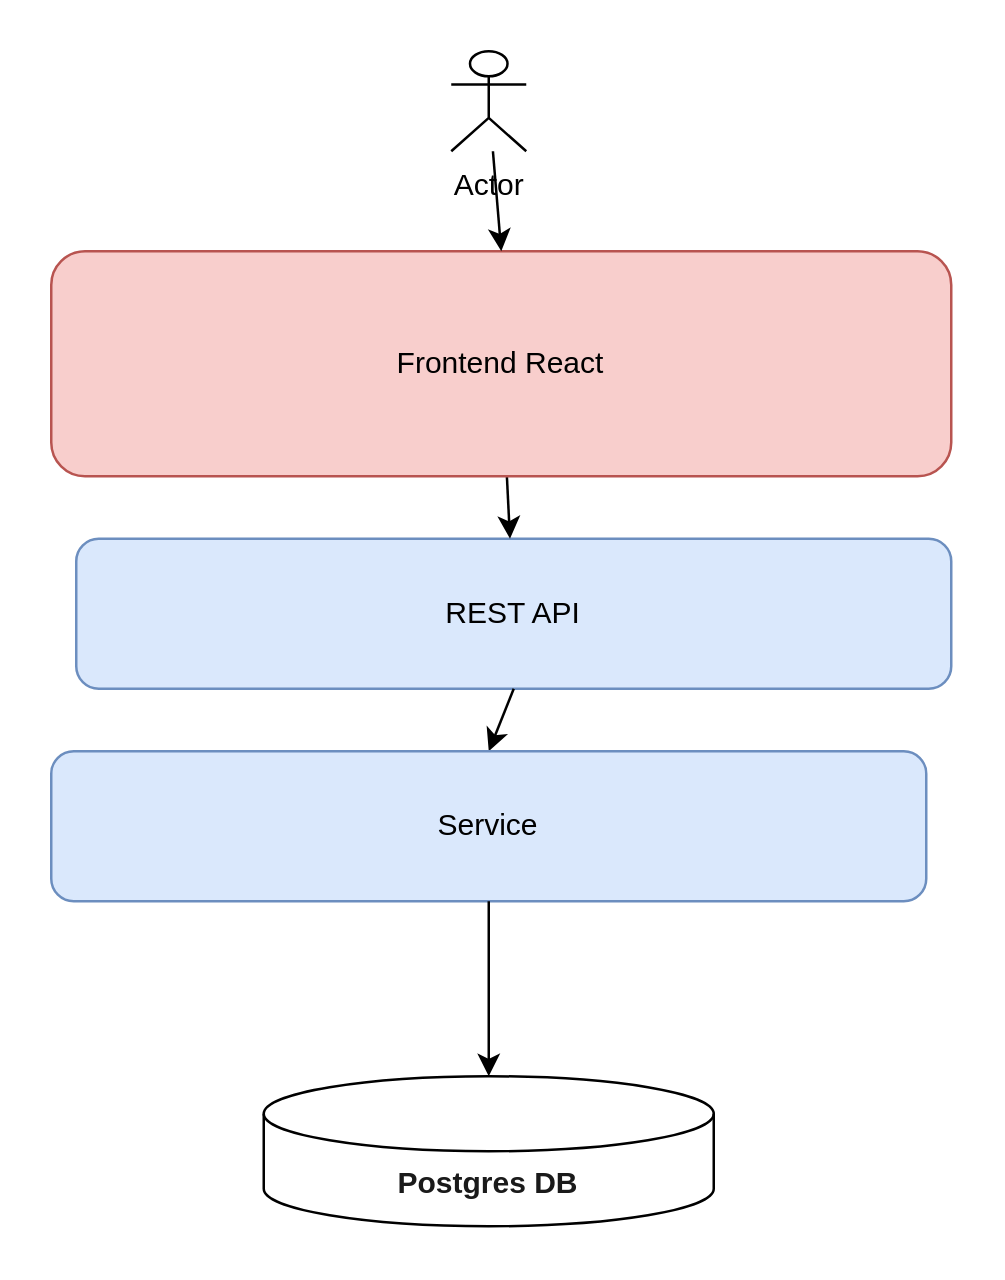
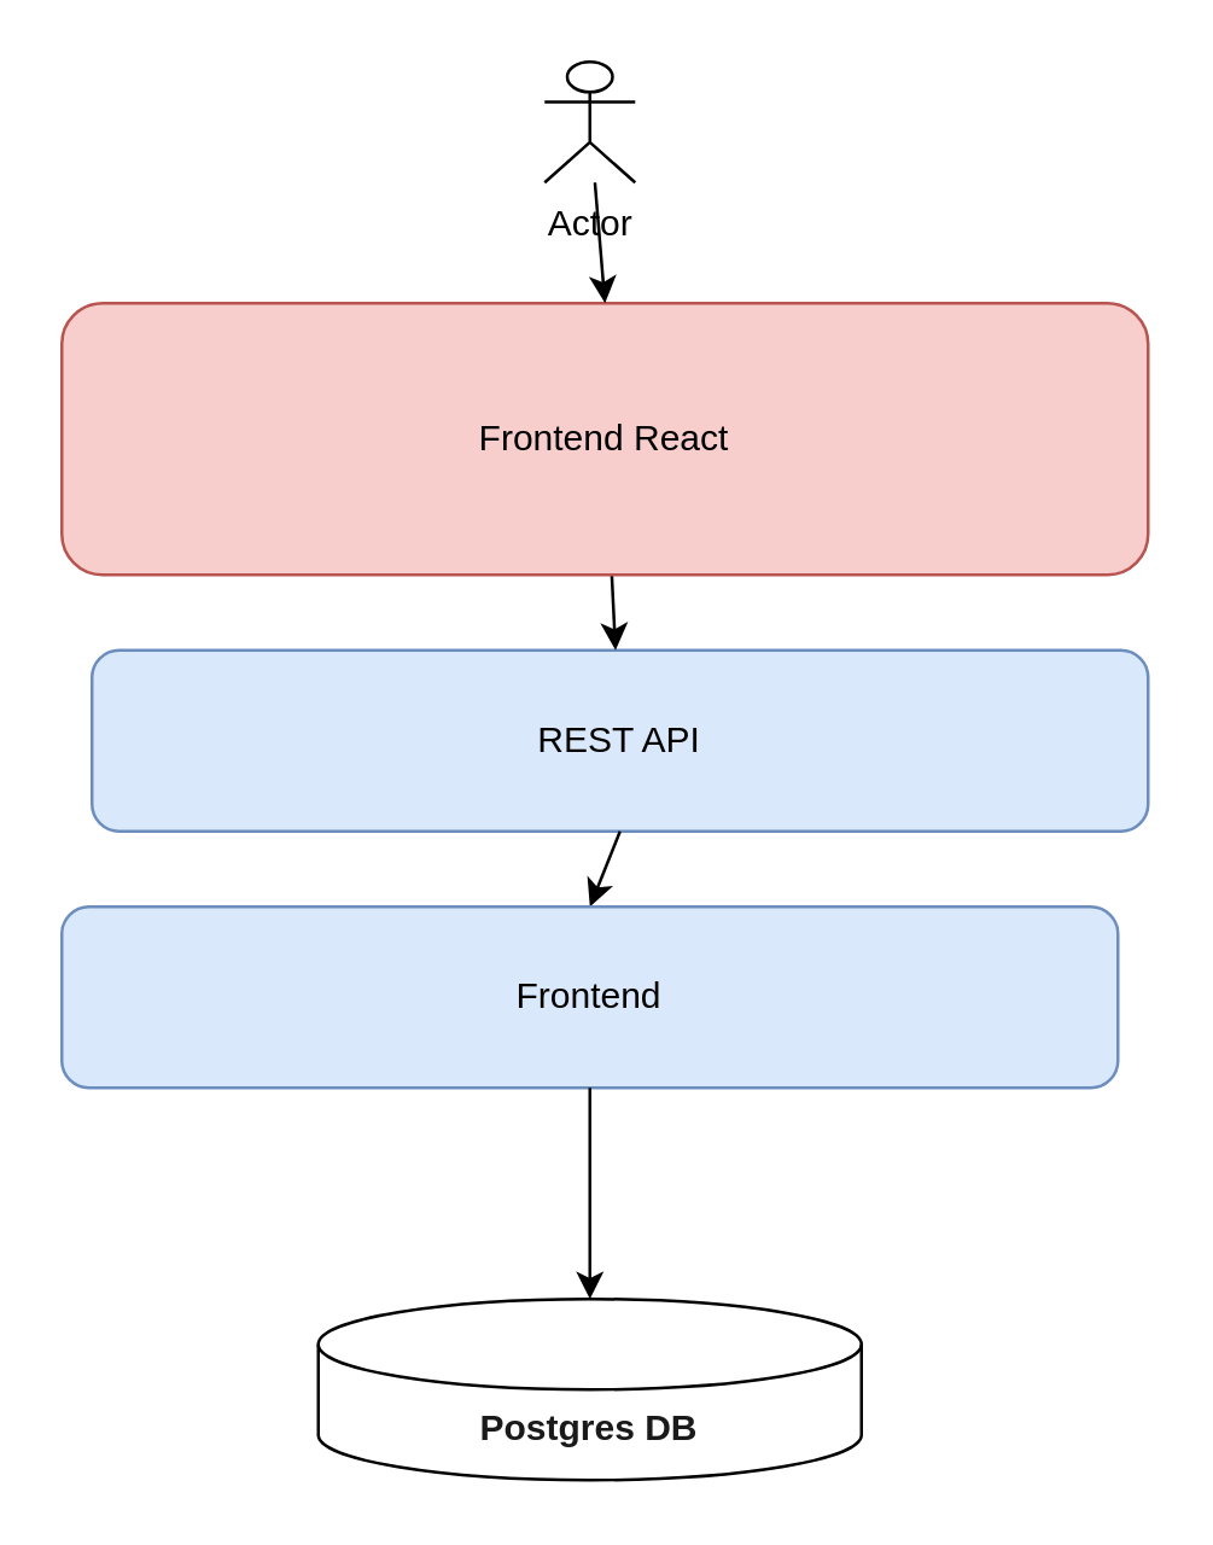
- <mxCell id="8" value="Service" style="rounded=1;whiteSpace=wrap;html=1;fillColor=#dae8fc;strokeColor=#6c8ebf;" vertex="1" parent="1"><mxGeometry x="20" y="300" width="350" height="60" as="geometry" /></mxCell>
+ <mxCell id="8" value="Frontend" style="rounded=1;whiteSpace=wrap;html=1;fillColor=#dae8fc;strokeColor=#6c8ebf;" vertex="1" parent="1"><mxGeometry x="20" y="300" width="350" height="60" as="geometry" /></mxCell>
